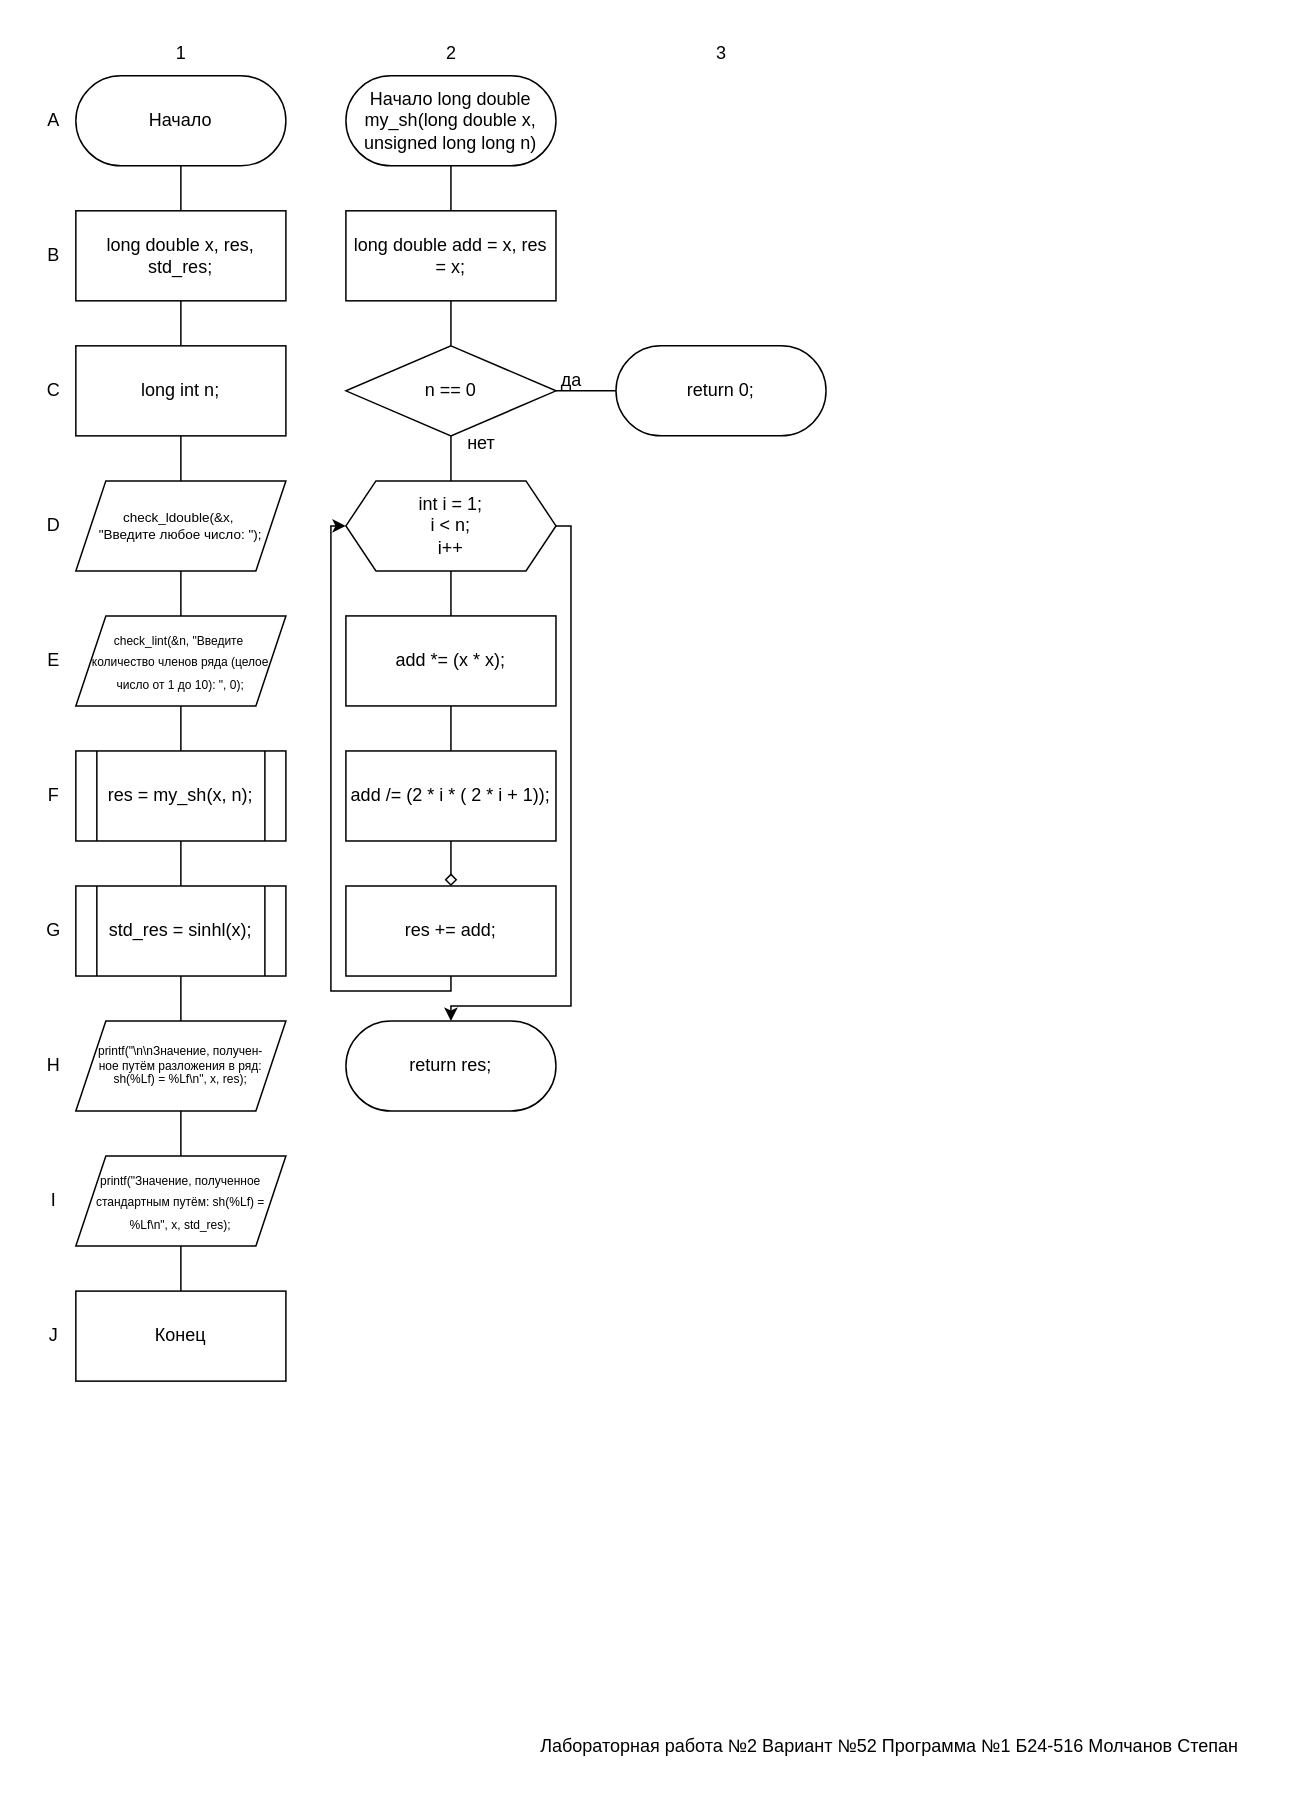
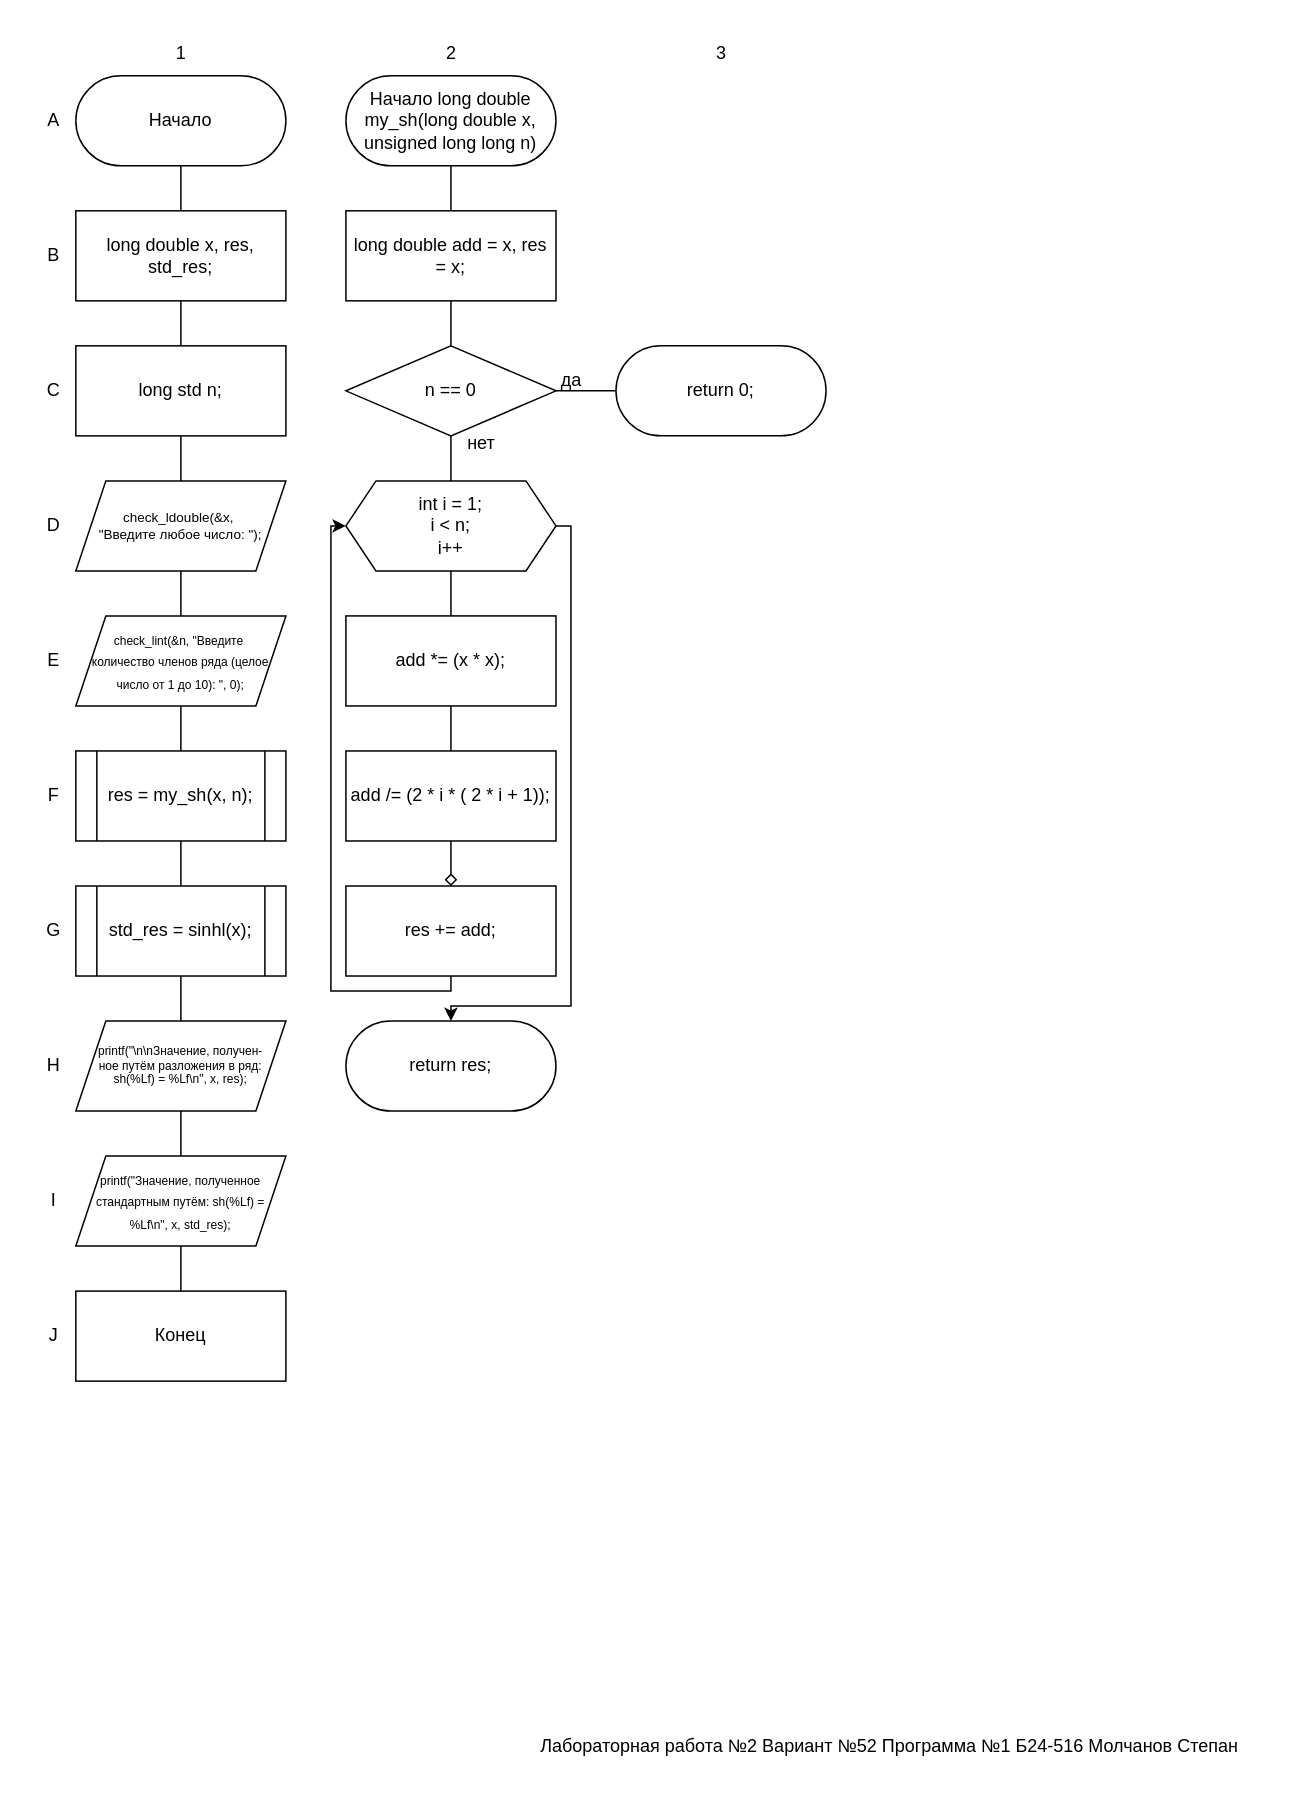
- <mxCell id="7" value="long int n;" style="rounded=0;whiteSpace=wrap;html=1;" parent="1" vertex="1"><mxGeometry x="50" y="230" width="140" height="60" as="geometry" /></mxCell>
+ <mxCell id="7" value="long std n;" style="rounded=0;whiteSpace=wrap;html=1;" parent="1" vertex="1"><mxGeometry x="50" y="230" width="140" height="60" as="geometry" /></mxCell>
